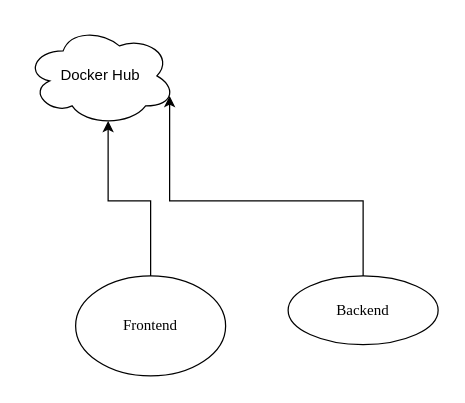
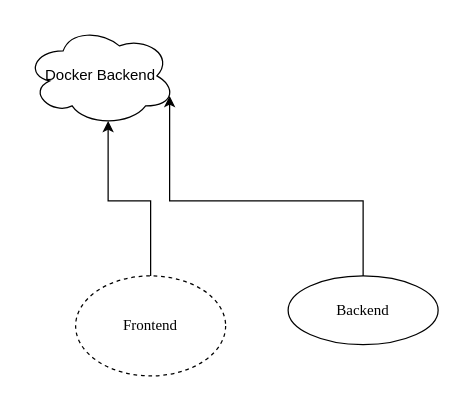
- <mxCell id="2" value="Docker Hub" style="ellipse;shape=cloud;whiteSpace=wrap;html=1;" vertex="1" parent="1"><mxGeometry x="20" y="20" width="120" height="80" as="geometry" /></mxCell>
+ <mxCell id="2" value="Docker Backend" style="ellipse;shape=cloud;whiteSpace=wrap;html=1;" vertex="1" parent="1"><mxGeometry x="20" y="20" width="120" height="80" as="geometry" /></mxCell>
- <mxCell id="4" value="Frontend" style="ellipse;whiteSpace=wrap;html=1;fontFamily=Times New Roman;" vertex="1" parent="1"><mxGeometry x="60" y="220" width="120" height="80" as="geometry" /></mxCell>
+ <mxCell id="4" value="Frontend" style="ellipse;whiteSpace=wrap;html=1;fontFamily=Times New Roman;dashed=1;" vertex="1" parent="1"><mxGeometry x="60" y="220" width="120" height="80" as="geometry" /></mxCell>
